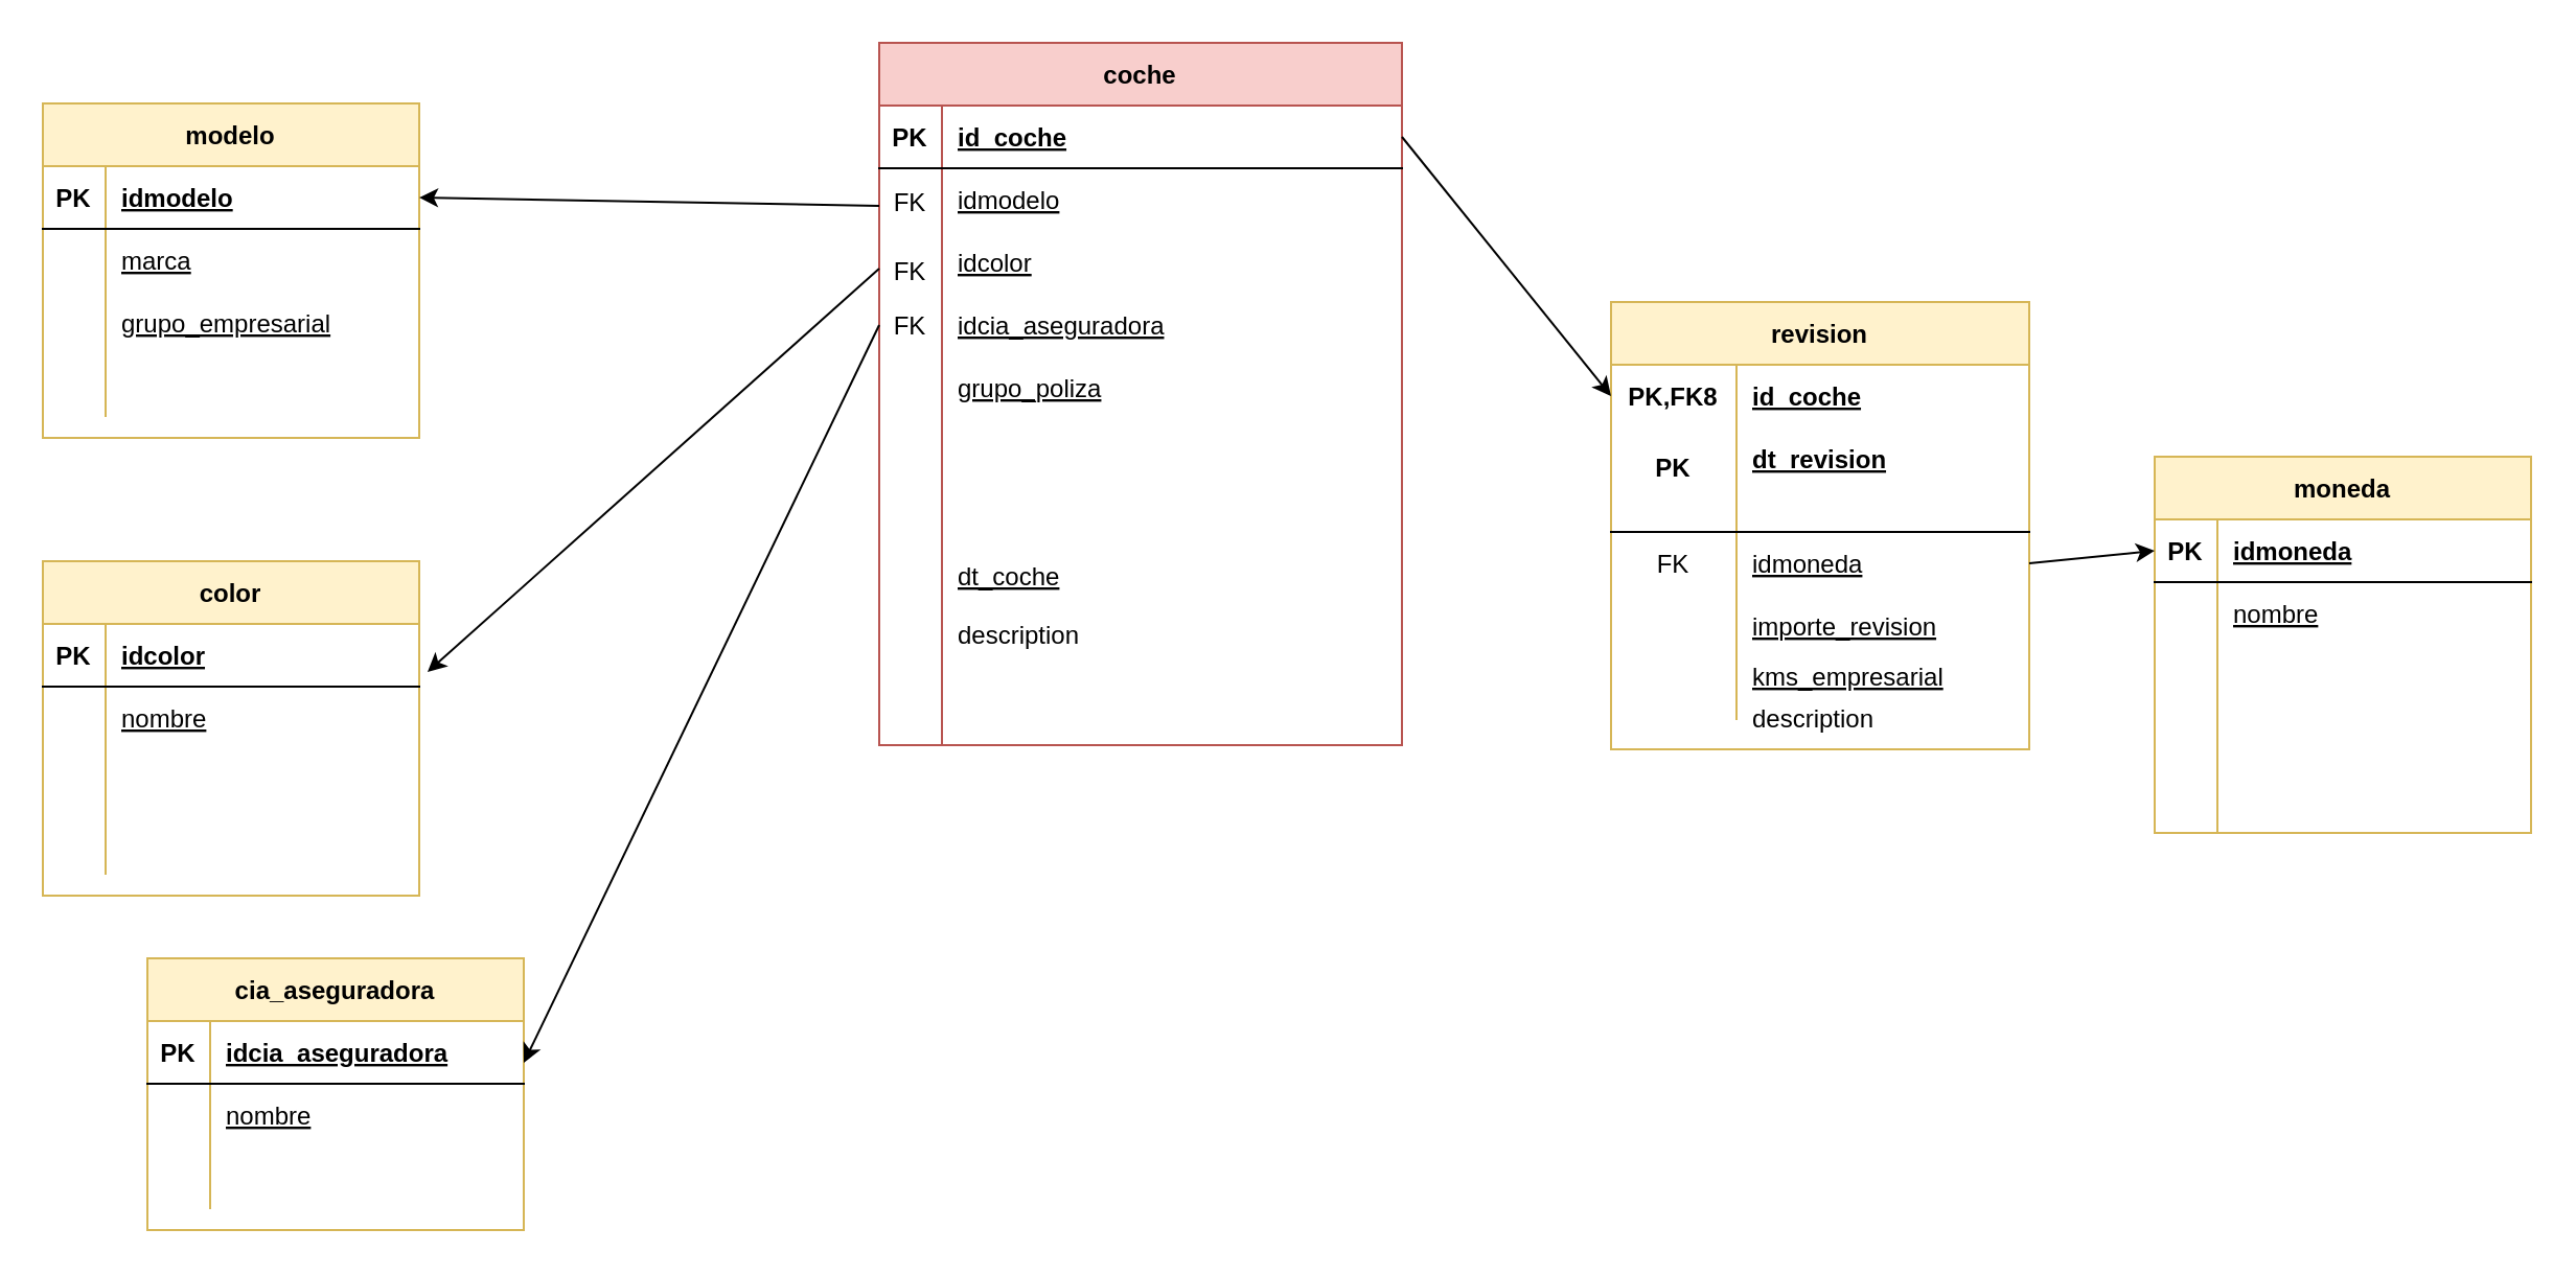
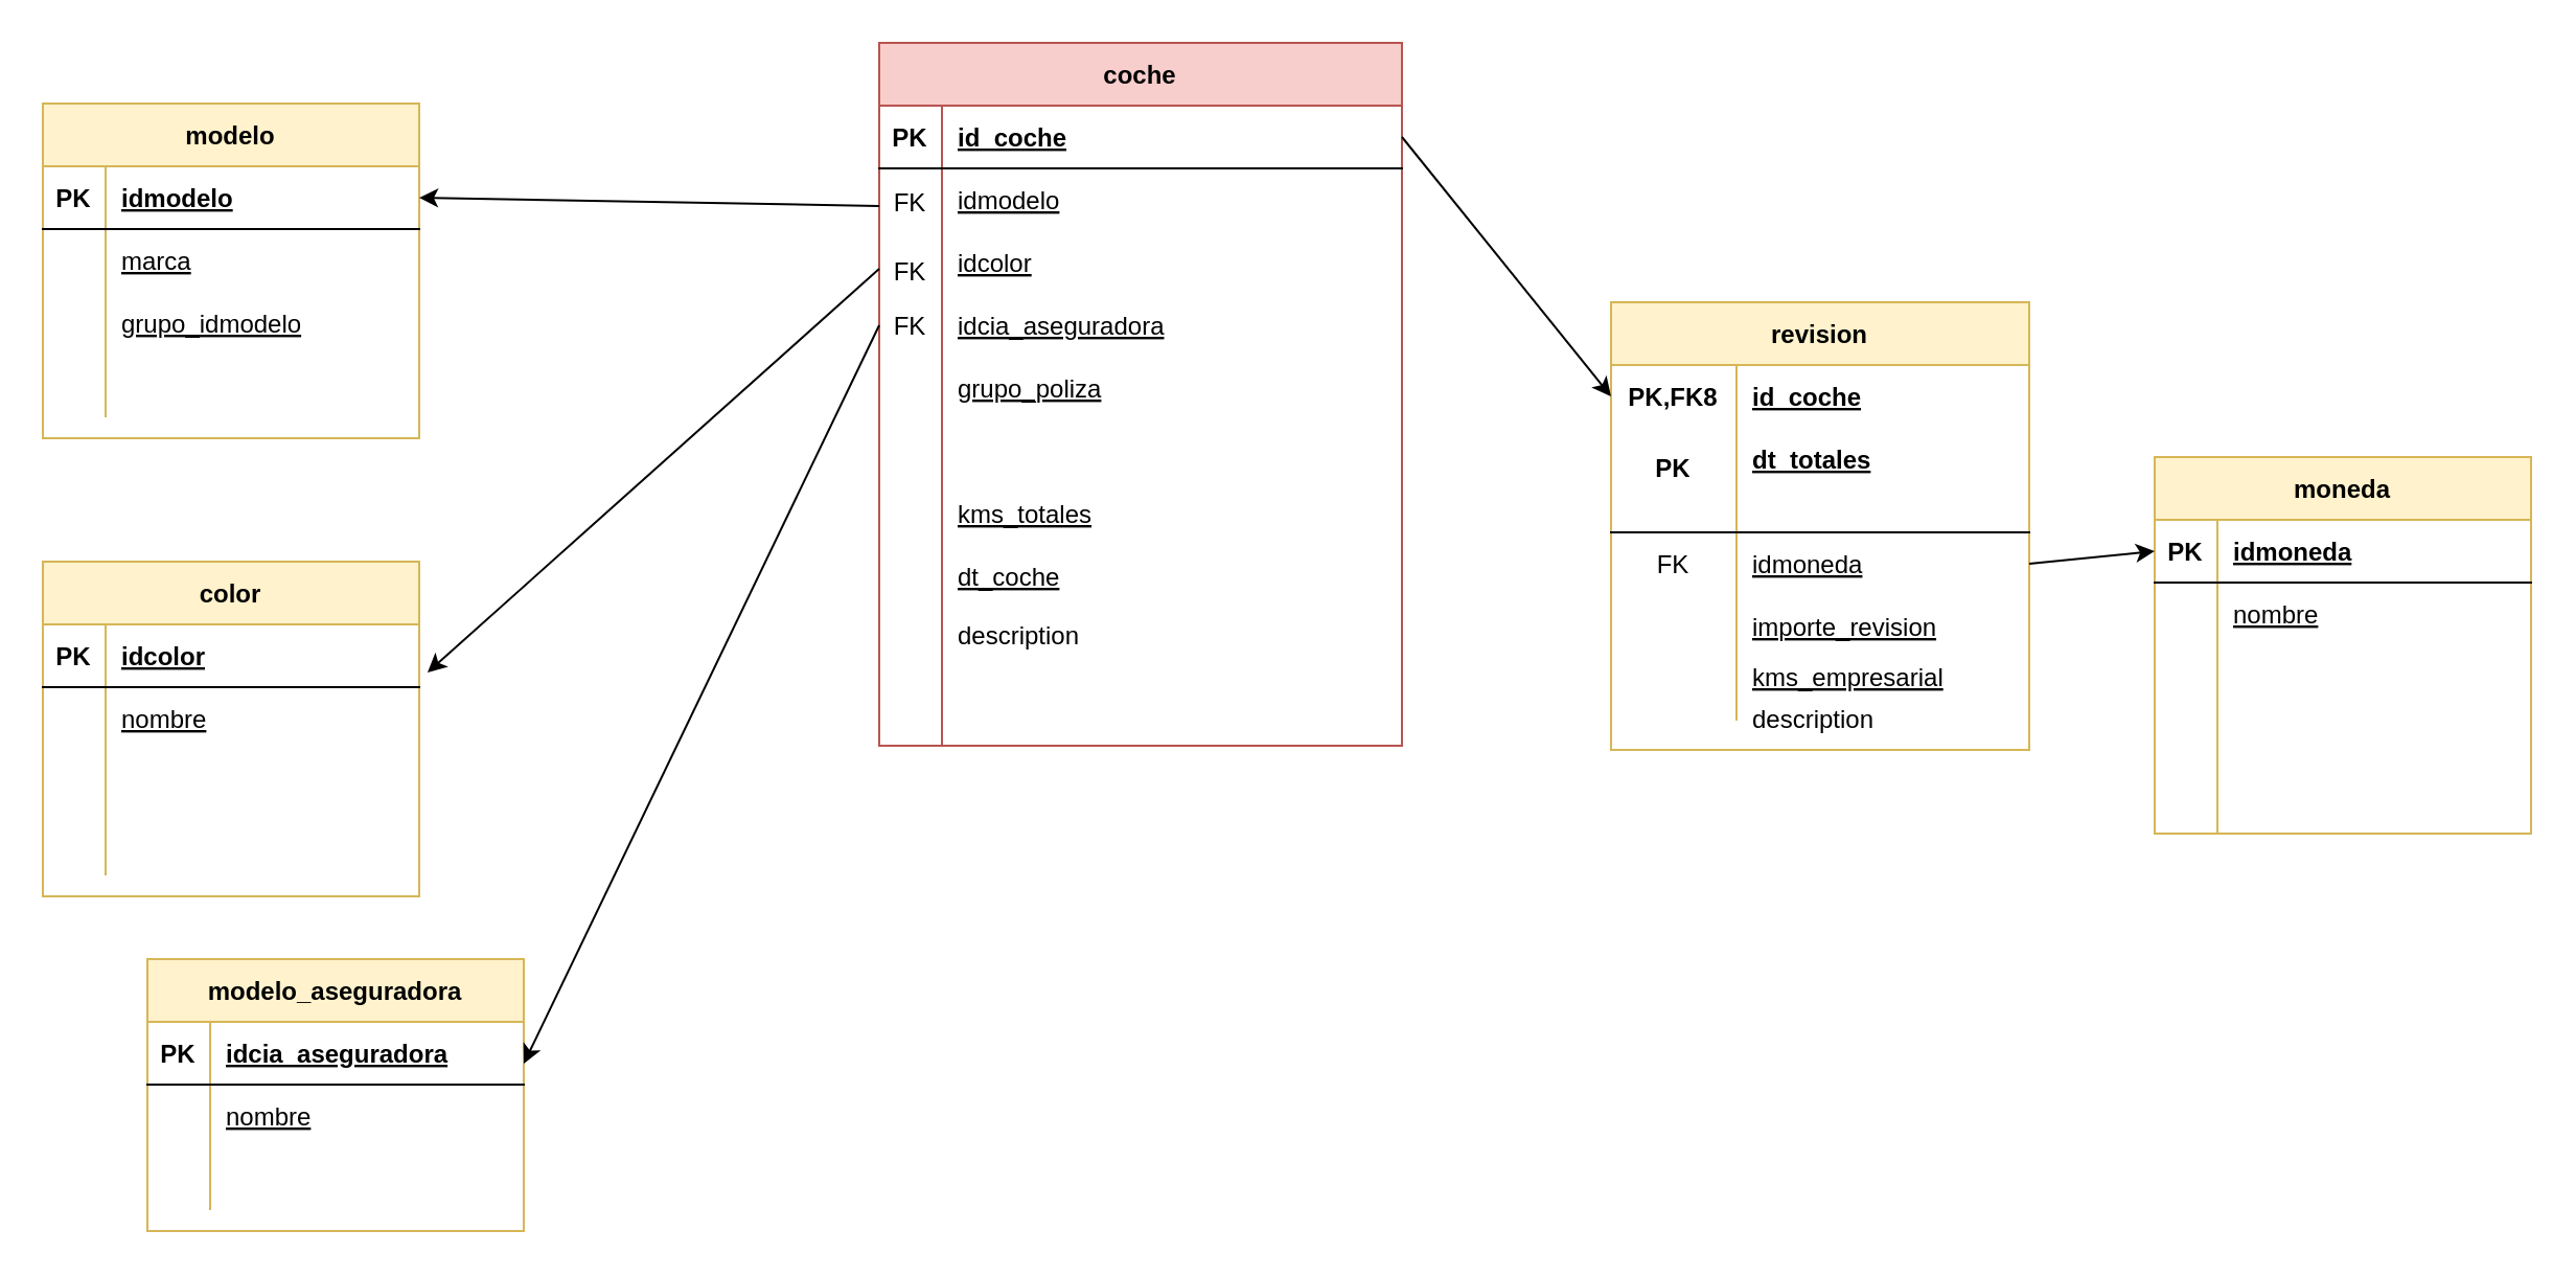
- <mxCell id="41" value="grupo_empresarial" style="shape=partialRectangle;connectable=0;fillColor=none;top=0;left=0;bottom=0;right=0;align=left;spacingLeft=6;overflow=hidden;fontStyle=4" parent="39" vertex="1"><mxGeometry x="30" width="150" height="30" as="geometry"><mxRectangle width="150" height="30" as="alternateBounds" /></mxGeometry></mxCell>
+ <mxCell id="41" value="grupo_idmodelo" style="shape=partialRectangle;connectable=0;fillColor=none;top=0;left=0;bottom=0;right=0;align=left;spacingLeft=6;overflow=hidden;fontStyle=4" parent="39" vertex="1"><mxGeometry x="30" width="150" height="30" as="geometry"><mxRectangle width="150" height="30" as="alternateBounds" /></mxGeometry></mxCell>
- <mxCell id="74" value="dt_revision" style="shape=partialRectangle;connectable=0;fillColor=none;top=0;left=0;bottom=0;right=0;align=left;spacingLeft=6;overflow=hidden;fontStyle=5" parent="72" vertex="1"><mxGeometry x="60" width="140" height="30" as="geometry"><mxRectangle width="140" height="30" as="alternateBounds" /></mxGeometry></mxCell>
+ <mxCell id="74" value="dt_totales" style="shape=partialRectangle;connectable=0;fillColor=none;top=0;left=0;bottom=0;right=0;align=left;spacingLeft=6;overflow=hidden;fontStyle=5" parent="72" vertex="1"><mxGeometry x="60" width="140" height="30" as="geometry"><mxRectangle width="140" height="30" as="alternateBounds" /></mxGeometry></mxCell>
+ <mxCell id="22" value="kms_totales" style="shape=partialRectangle;overflow=hidden;connectable=0;fillColor=none;top=0;left=0;bottom=0;right=0;align=left;spacingLeft=6;fontStyle=4" parent="20" vertex="1"><mxGeometry x="30" width="220" height="30" as="geometry"><mxRectangle width="220" height="30" as="alternateBounds" /></mxGeometry></mxCell>
- <mxCell id="58" value="cia_aseguradora" style="shape=table;startSize=30;container=1;collapsible=1;childLayout=tableLayout;fixedRows=1;rowLines=0;fontStyle=1;align=center;resizeLast=1;fillColor=#fff2cc;strokeColor=#d6b656;" parent="1" vertex="1"><mxGeometry x="70" y="458" width="180" height="130" as="geometry" /></mxCell>
+ <mxCell id="58" value="modelo_aseguradora" style="shape=table;startSize=30;container=1;collapsible=1;childLayout=tableLayout;fixedRows=1;rowLines=0;fontStyle=1;align=center;resizeLast=1;fillColor=#fff2cc;strokeColor=#d6b656;" parent="1" vertex="1"><mxGeometry x="70" y="458" width="180" height="130" as="geometry" /></mxCell>
